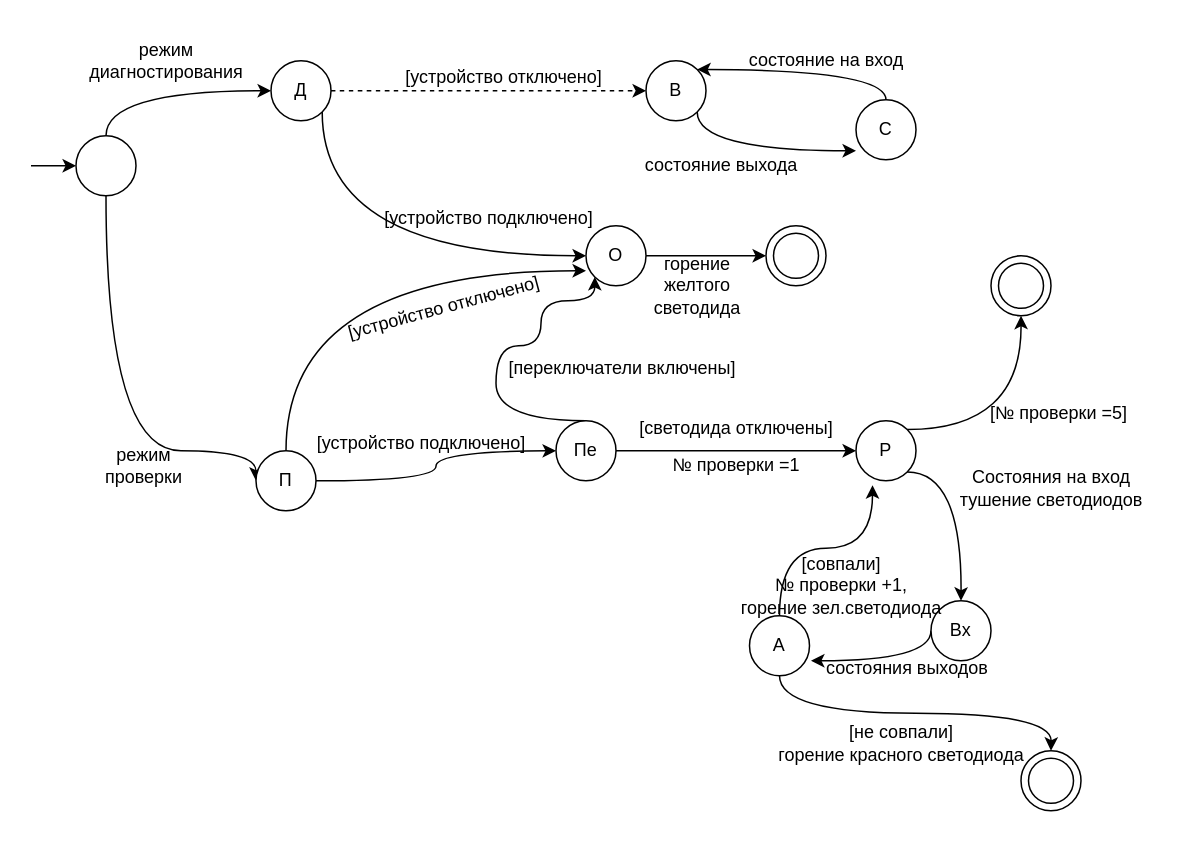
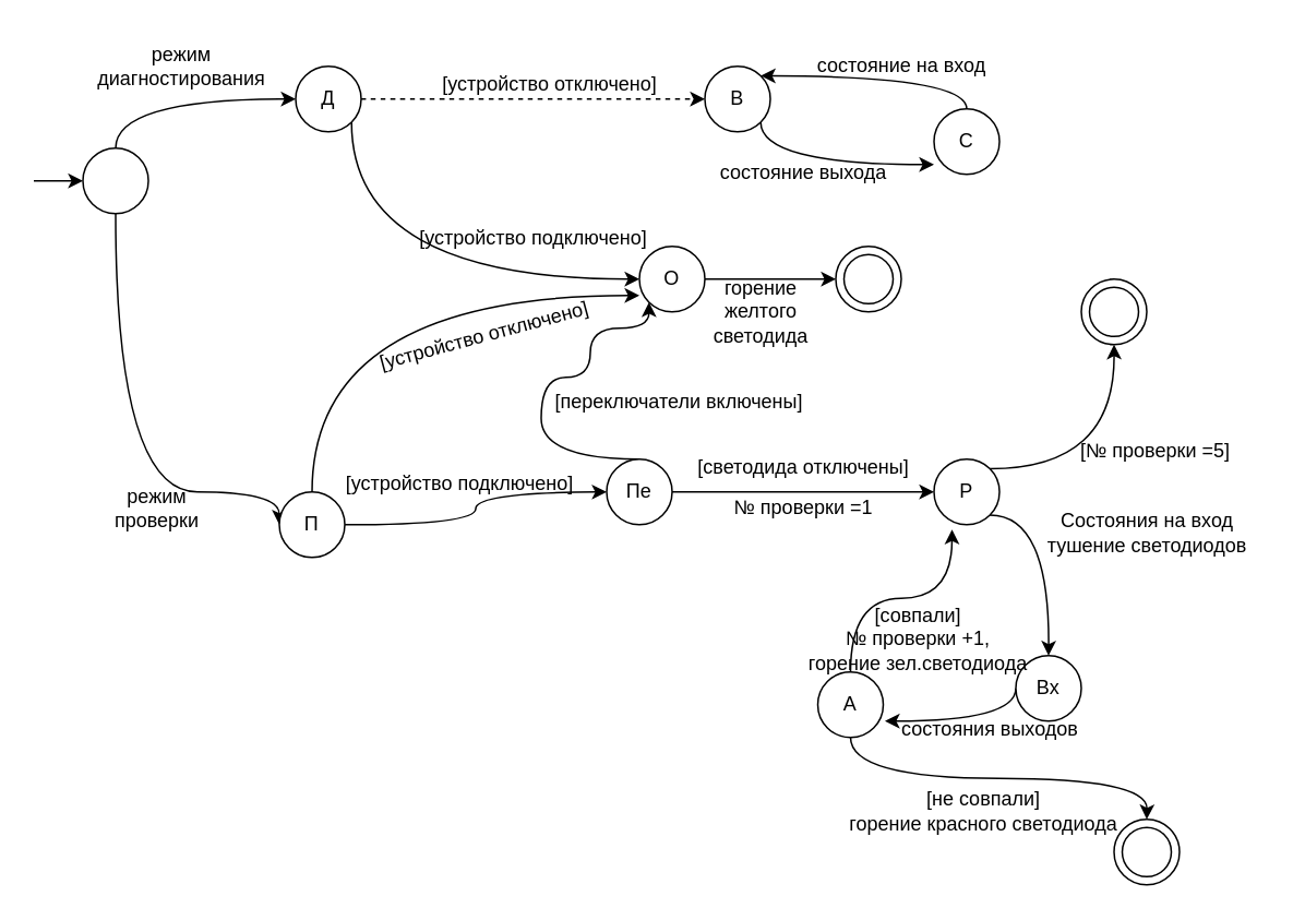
- <mxCell id="14" value="состояние выхода" style="text;html=1;align=center;verticalAlign=middle;resizable=0;points=[];autosize=1;strokeColor=none;fillColor=none;" parent="1" vertex="1"><mxGeometry x="415" y="95" width="130" height="30" as="geometry" /></mxCell>
+ <mxCell id="14" value="состояние выхода" style="text;html=1;align=center;verticalAlign=middle;resizable=0;points=[];autosize=1;strokeColor=none;fillColor=none;" parent="1" vertex="1"><mxGeometry x="425" y="90" width="130" height="30" as="geometry" /></mxCell>
